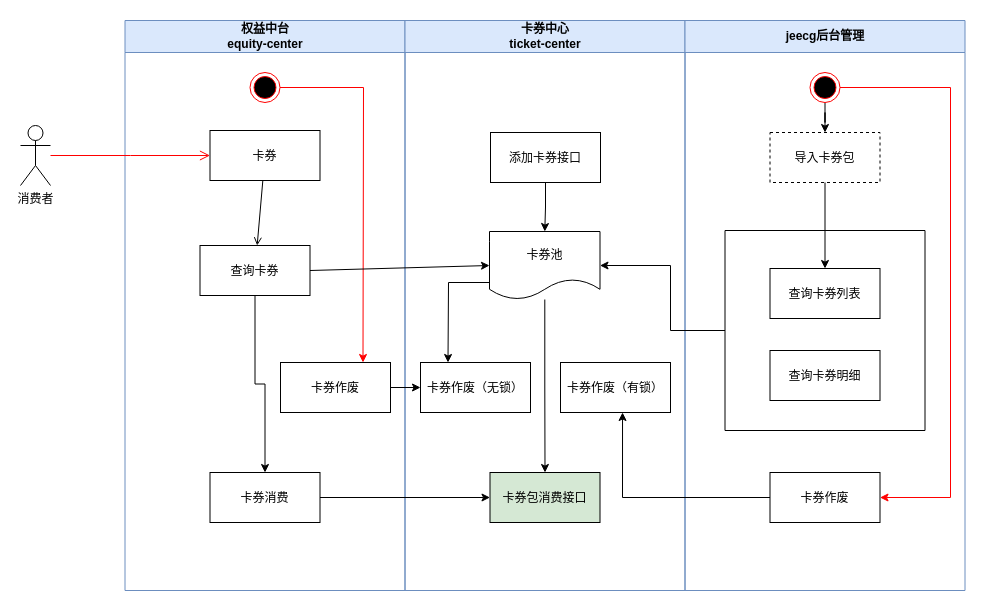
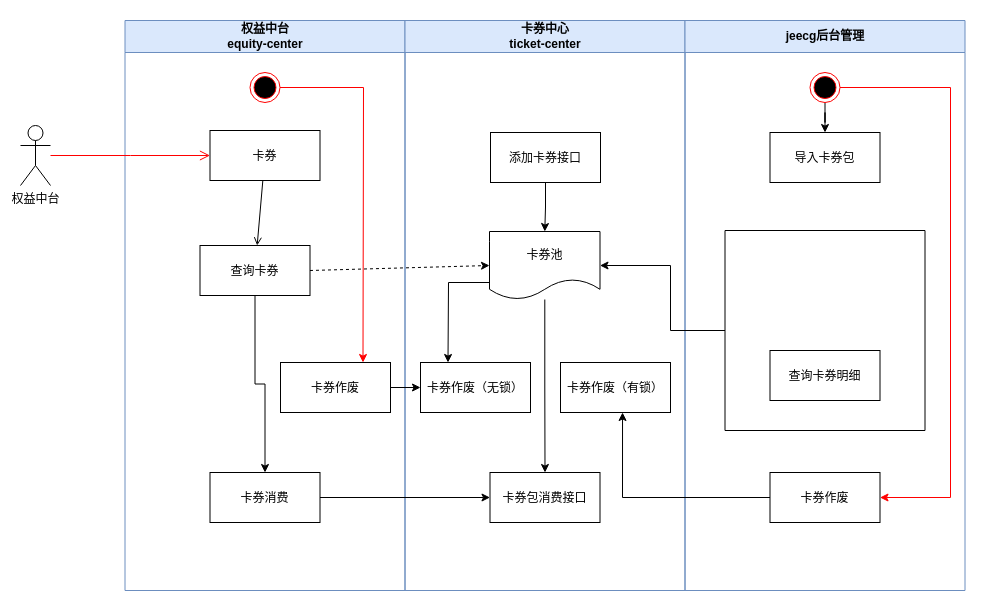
- <mxCell id="21" value="导入卡券包" style="dashed=1;" parent="20" vertex="1"><mxGeometry x="85" y="112" width="110" height="50" as="geometry" /></mxCell>
+ <mxCell id="21" value="导入卡券包" style="" parent="20" vertex="1"><mxGeometry x="85" y="112" width="110" height="50" as="geometry" /></mxCell>
- <mxCell id="31" value="消费者" style="shape=umlActor;verticalLabelPosition=bottom;verticalAlign=top;html=1;outlineConnect=0;" parent="1" vertex="1"><mxGeometry x="20" y="125" width="30" height="60" as="geometry" /></mxCell>
+ <mxCell id="31" value="权益中台" style="shape=umlActor;verticalLabelPosition=bottom;verticalAlign=top;html=1;outlineConnect=0;" parent="1" vertex="1"><mxGeometry x="20" y="125" width="30" height="60" as="geometry" /></mxCell>
- <mxCell id="27" value="" style="edgeStyle=orthogonalEdgeStyle;rounded=0;orthogonalLoop=1;jettySize=auto;html=1;entryX=0.5;entryY=0;entryDx=0;entryDy=0;" parent="20" source="21" target="25" edge="1"><mxGeometry relative="1" as="geometry"><mxPoint x="140" y="235" as="targetPoint" /></mxGeometry></mxCell>
- <mxCell id="32" value="" style="endArrow=classic;html=1;rounded=0;exitX=1;exitY=0.5;exitDx=0;exitDy=0;entryX=0;entryY=0.5;entryDx=0;entryDy=0;" edge="1" parent="1" source="5" target="13"><mxGeometry width="50" height="50" relative="1" as="geometry"><mxPoint x="520" y="302" as="sourcePoint" /><mxPoint x="570" y="252" as="targetPoint" /></mxGeometry></mxCell>
+ <mxCell id="32" value="" style="endArrow=classic;html=1;rounded=0;exitX=1;exitY=0.5;exitDx=0;exitDy=0;entryX=0;entryY=0.5;entryDx=0;entryDy=0;dashed=1;" edge="1" parent="1" source="5" target="13"><mxGeometry width="50" height="50" relative="1" as="geometry"><mxPoint x="520" y="302" as="sourcePoint" /><mxPoint x="570" y="252" as="targetPoint" /></mxGeometry></mxCell>
- <mxCell id="25" value="查询卡券列表" style="" vertex="1" parent="24"><mxGeometry x="45" y="38" width="110" height="50" as="geometry" /></mxCell>
- <mxCell id="16" value="卡券包消费接口" style="fillColor=#d5e8d4;" vertex="1" parent="11"><mxGeometry x="85" y="452" width="110" height="50" as="geometry" /></mxCell>
+ <mxCell id="16" value="卡券包消费接口" style="" vertex="1" parent="11"><mxGeometry x="85" y="452" width="110" height="50" as="geometry" /></mxCell>
